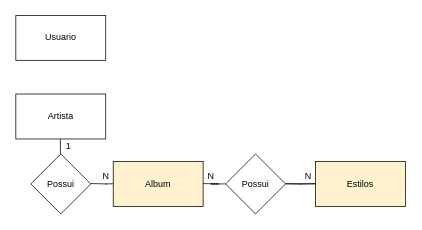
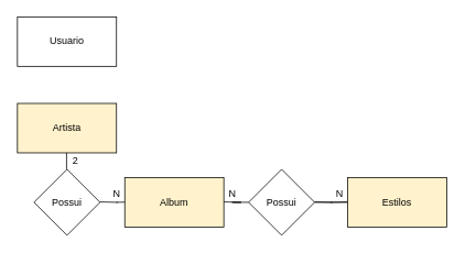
- <mxCell id="3" value="Artista" style="rounded=0;whiteSpace=wrap;html=1;" parent="1" vertex="1"><mxGeometry x="20" y="125" width="120" height="60" as="geometry" /></mxCell>
+ <mxCell id="3" value="Artista" style="rounded=0;whiteSpace=wrap;html=1;fillColor=#fff2cc;" parent="1" vertex="1"><mxGeometry x="20" y="125" width="120" height="60" as="geometry" /></mxCell>
- <mxCell id="13" value="1" style="text;html=1;align=center;verticalAlign=middle;resizable=0;points=[];autosize=1;" parent="1" vertex="1"><mxGeometry x="80" y="185" width="20" height="20" as="geometry" /></mxCell>
+ <mxCell id="13" value="2" style="text;html=1;align=center;verticalAlign=middle;resizable=0;points=[];autosize=1;" parent="1" vertex="1"><mxGeometry x="80" y="185" width="20" height="20" as="geometry" /></mxCell>
